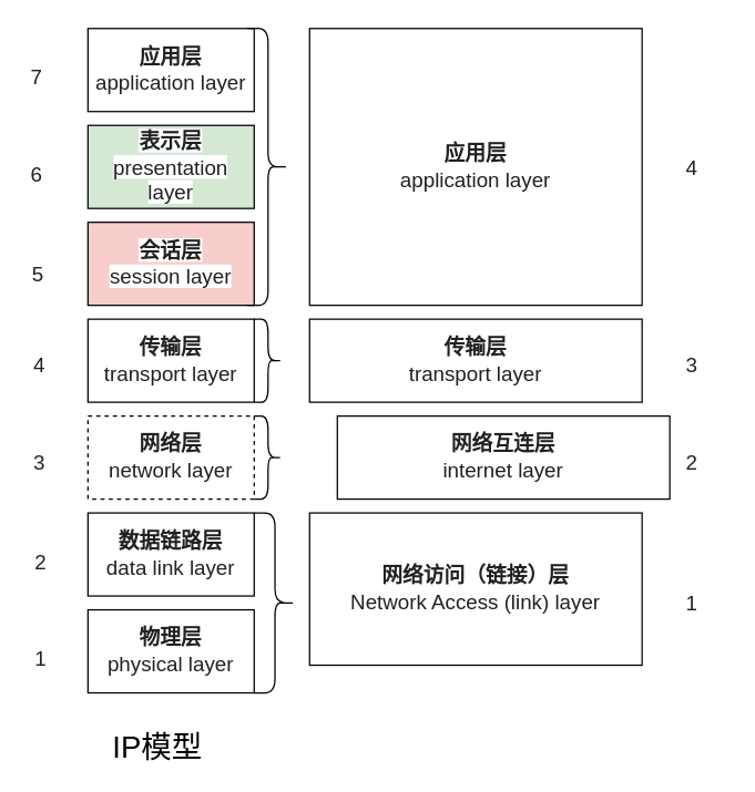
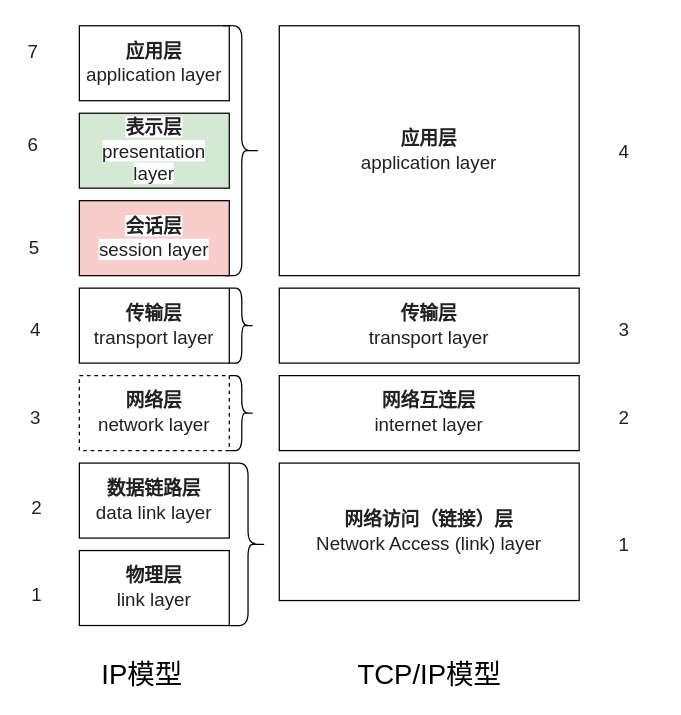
- <mxCell id="23" value="&lt;span style=&quot;color: rgb(32 , 33 , 34) ; font-family: sans-serif ; font-size: 15.008px ; font-style: normal ; font-weight: 400 ; letter-spacing: normal ; text-indent: 0px ; text-transform: none ; word-spacing: 0px ; background-color: rgb(255 , 255 , 255) ; display: inline ; float: none&quot;&gt;7&lt;/span&gt;" style="text;whiteSpace=wrap;html=1;" parent="1" vertex="1"><mxGeometry x="20" y="40" width="30" height="30" as="geometry" /></mxCell>
+ <mxCell id="23" value="&lt;span style=&quot;color: rgb(32 , 33 , 34) ; font-family: sans-serif ; font-size: 15.008px ; font-style: normal ; font-weight: 400 ; letter-spacing: normal ; text-indent: 0px ; text-transform: none ; word-spacing: 0px ; background-color: rgb(255 , 255 , 255) ; display: inline ; float: none&quot;&gt;7&lt;/span&gt;" style="text;whiteSpace=wrap;html=1;" parent="1" vertex="1"><mxGeometry x="20" y="25" width="30" height="30" as="geometry" /></mxCell>
- <mxCell id="22" value="&lt;font color=&quot;#202122&quot; face=&quot;sans-serif&quot;&gt;&lt;span style=&quot;font-size: 15.008px ; background-color: rgb(255 , 255 , 255)&quot;&gt;6&lt;/span&gt;&lt;/font&gt;" style="text;whiteSpace=wrap;html=1;" parent="1" vertex="1"><mxGeometry x="20" y="110" width="30" height="30" as="geometry" /></mxCell>
+ <mxCell id="22" value="&lt;font color=&quot;#202122&quot; face=&quot;sans-serif&quot;&gt;&lt;span style=&quot;font-size: 15.008px ; background-color: rgb(255 , 255 , 255)&quot;&gt;6&lt;/span&gt;&lt;/font&gt;" style="text;whiteSpace=wrap;html=1;" parent="1" vertex="1"><mxGeometry x="20" y="100" width="30" height="30" as="geometry" /></mxCell>
- <mxCell id="10" value="&lt;b style=&quot;color: rgb(32 , 33 , 34) ; font-family: sans-serif ; font-size: 15.008px ; background-color: rgb(255 , 255 , 255)&quot;&gt;网络互连层&lt;/b&gt;&lt;br style=&quot;color: rgb(32 , 33 , 34) ; font-family: sans-serif ; font-size: 15.008px ; background-color: rgb(255 , 255 , 255)&quot;&gt;&lt;span style=&quot;color: rgb(32 , 33 , 34) ; font-family: sans-serif ; font-size: 15.008px ; background-color: rgb(255 , 255 , 255)&quot;&gt;internet layer&lt;/span&gt;" style="rounded=0;whiteSpace=wrap;html=1;" parent="1" vertex="1"><mxGeometry x="243" y="300" width="240" height="60" as="geometry" /></mxCell>
+ <mxCell id="10" value="&lt;b style=&quot;color: rgb(32 , 33 , 34) ; font-family: sans-serif ; font-size: 15.008px ; background-color: rgb(255 , 255 , 255)&quot;&gt;网络互连层&lt;/b&gt;&lt;br style=&quot;color: rgb(32 , 33 , 34) ; font-family: sans-serif ; font-size: 15.008px ; background-color: rgb(255 , 255 , 255)&quot;&gt;&lt;span style=&quot;color: rgb(32 , 33 , 34) ; font-family: sans-serif ; font-size: 15.008px ; background-color: rgb(255 , 255 , 255)&quot;&gt;internet layer&lt;/span&gt;" style="rounded=0;whiteSpace=wrap;html=1;" parent="1" vertex="1"><mxGeometry x="223" y="300" width="240" height="60" as="geometry" /></mxCell>
- <mxCell id="2" value="&lt;b style=&quot;color: rgb(32 , 33 , 34) ; font-family: sans-serif ; font-size: 15.008px ; background-color: rgb(255 , 255 , 255)&quot;&gt;物理层&lt;/b&gt;&lt;br style=&quot;color: rgb(32 , 33 , 34) ; font-family: sans-serif ; font-size: 15.008px ; background-color: rgb(255 , 255 , 255)&quot;&gt;&lt;span style=&quot;color: rgb(32 , 33 , 34) ; font-family: sans-serif ; font-size: 15.008px ; background-color: rgb(255 , 255 , 255)&quot;&gt;physical layer&lt;/span&gt;" style="rounded=0;whiteSpace=wrap;html=1;" parent="1" vertex="1"><mxGeometry x="63" y="440" width="120" height="60" as="geometry" /></mxCell>
+ <mxCell id="2" value="&lt;b style=&quot;color: rgb(32 , 33 , 34) ; font-family: sans-serif ; font-size: 15.008px ; background-color: rgb(255 , 255 , 255)&quot;&gt;物理层&lt;/b&gt;&lt;br style=&quot;color: rgb(32 , 33 , 34) ; font-family: sans-serif ; font-size: 15.008px ; background-color: rgb(255 , 255 , 255)&quot;&gt;&lt;span style=&quot;color: rgb(32 , 33 , 34) ; font-family: sans-serif ; font-size: 15.008px ; background-color: rgb(255 , 255 , 255)&quot;&gt;link layer&lt;/span&gt;" style="rounded=0;whiteSpace=wrap;html=1;" parent="1" vertex="1"><mxGeometry x="63" y="440" width="120" height="60" as="geometry" /></mxCell>
+ <mxCell id="29" value="&lt;font style=&quot;font-size: 22px&quot;&gt;TCP/IP模型&lt;/font&gt;" style="text;html=1;align=center;verticalAlign=middle;resizable=0;points=[];autosize=1;strokeColor=none;fillColor=none;" vertex="1" parent="1"><mxGeometry x="278" y="530" width="130" height="20" as="geometry" /></mxCell>
